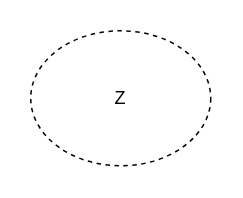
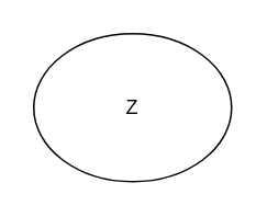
- <mxCell id="2" value="Z" style="ellipse;whiteSpace=wrap;html=1;dashed=1;" vertex="1" parent="1"><mxGeometry x="20" y="20" width="120" height="90" as="geometry" /></mxCell>
+ <mxCell id="2" value="Z" style="ellipse;whiteSpace=wrap;html=1;" vertex="1" parent="1"><mxGeometry x="20" y="20" width="120" height="90" as="geometry" /></mxCell>
